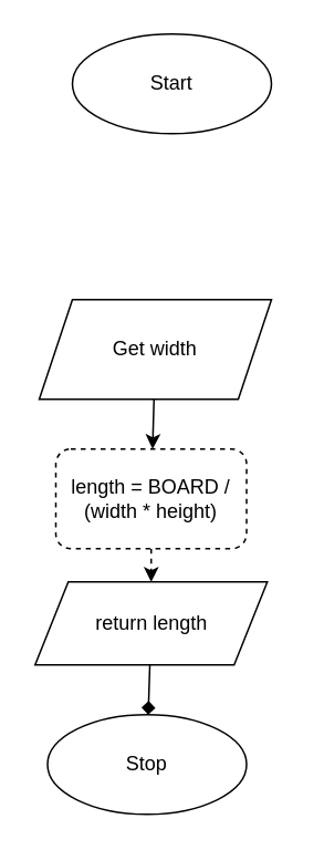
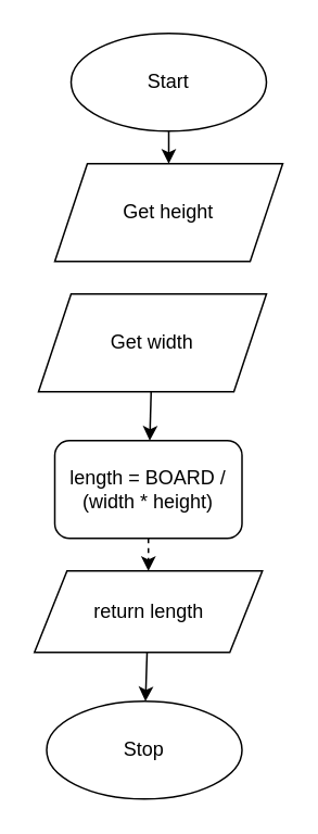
+ <mxCell id="2" value="" style="edgeStyle=none;html=1;" edge="1" parent="1" source="3" target="6"><mxGeometry relative="1" as="geometry" /></mxCell>
+ <mxCell id="6" value="Get height" style="shape=parallelogram;perimeter=parallelogramPerimeter;whiteSpace=wrap;html=1;fixedSize=1;" vertex="1" parent="1"><mxGeometry x="33" y="100" width="140" height="60" as="geometry" /></mxCell>
- <mxCell id="10" value="length = BOARD / (width * height)" style="rounded=1;whiteSpace=wrap;html=1;dashed=1;" vertex="1" parent="1"><mxGeometry x="33" y="270" width="115" height="60" as="geometry" /></mxCell>
+ <mxCell id="10" value="length = BOARD / (width * height)" style="rounded=1;whiteSpace=wrap;html=1;" vertex="1" parent="1"><mxGeometry x="33" y="270" width="115" height="60" as="geometry" /></mxCell>
- <mxCell id="4" value="" style="edgeStyle=none;html=1;endArrow=diamond;" edge="1" parent="1" source="5" target="11"><mxGeometry relative="1" as="geometry" /></mxCell>
+ <mxCell id="4" value="" style="edgeStyle=none;html=1;" edge="1" parent="1" source="5" target="11"><mxGeometry relative="1" as="geometry" /></mxCell>
